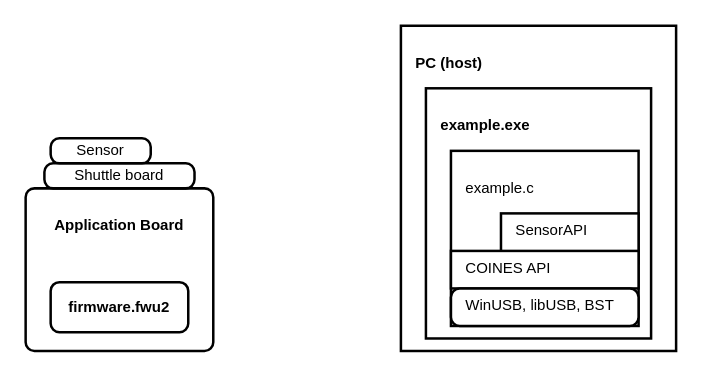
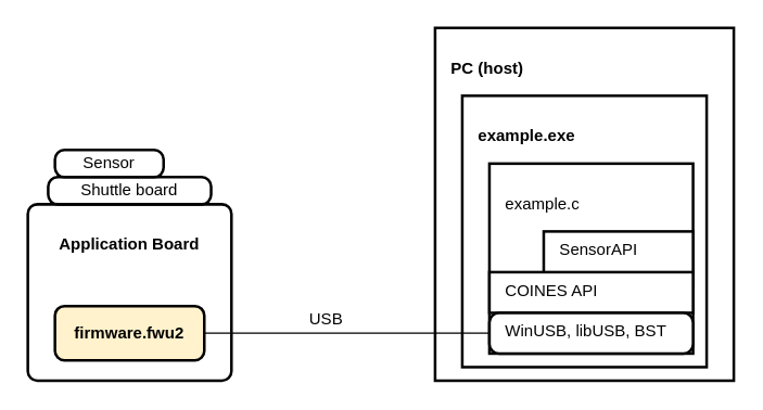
+ <mxCell id="13" value="USB" style="text;html=1;strokeColor=none;fillColor=none;align=center;verticalAlign=middle;whiteSpace=wrap;rounded=0;" vertex="1" parent="1"><mxGeometry x="210" y="220" width="60" height="30" as="geometry" /></mxCell>
- <mxCell id="3" value="&lt;b&gt;firmware.fwu2&lt;/b&gt;" style="rounded=1;whiteSpace=wrap;html=1;absoluteArcSize=1;arcSize=14;strokeWidth=2;" parent="1" vertex="1"><mxGeometry x="40" y="225" width="110" height="40" as="geometry" /></mxCell>
+ <mxCell id="3" value="&lt;b&gt;firmware.fwu2&lt;/b&gt;" style="rounded=1;whiteSpace=wrap;html=1;absoluteArcSize=1;arcSize=14;strokeWidth=2;fillColor=#fff2cc;" parent="1" vertex="1"><mxGeometry x="40" y="225" width="110" height="40" as="geometry" /></mxCell>
+ <mxCell id="12" value="" style="endArrow=none;html=1;exitX=1;exitY=0.5;exitDx=0;exitDy=0;entryX=0;entryY=0.5;entryDx=0;entryDy=0;" edge="1" parent="1" source="3" target="11"><mxGeometry width="50" height="50" relative="1" as="geometry"><mxPoint x="280" y="260" as="sourcePoint" /><mxPoint x="330" y="210" as="targetPoint" /></mxGeometry></mxCell>
